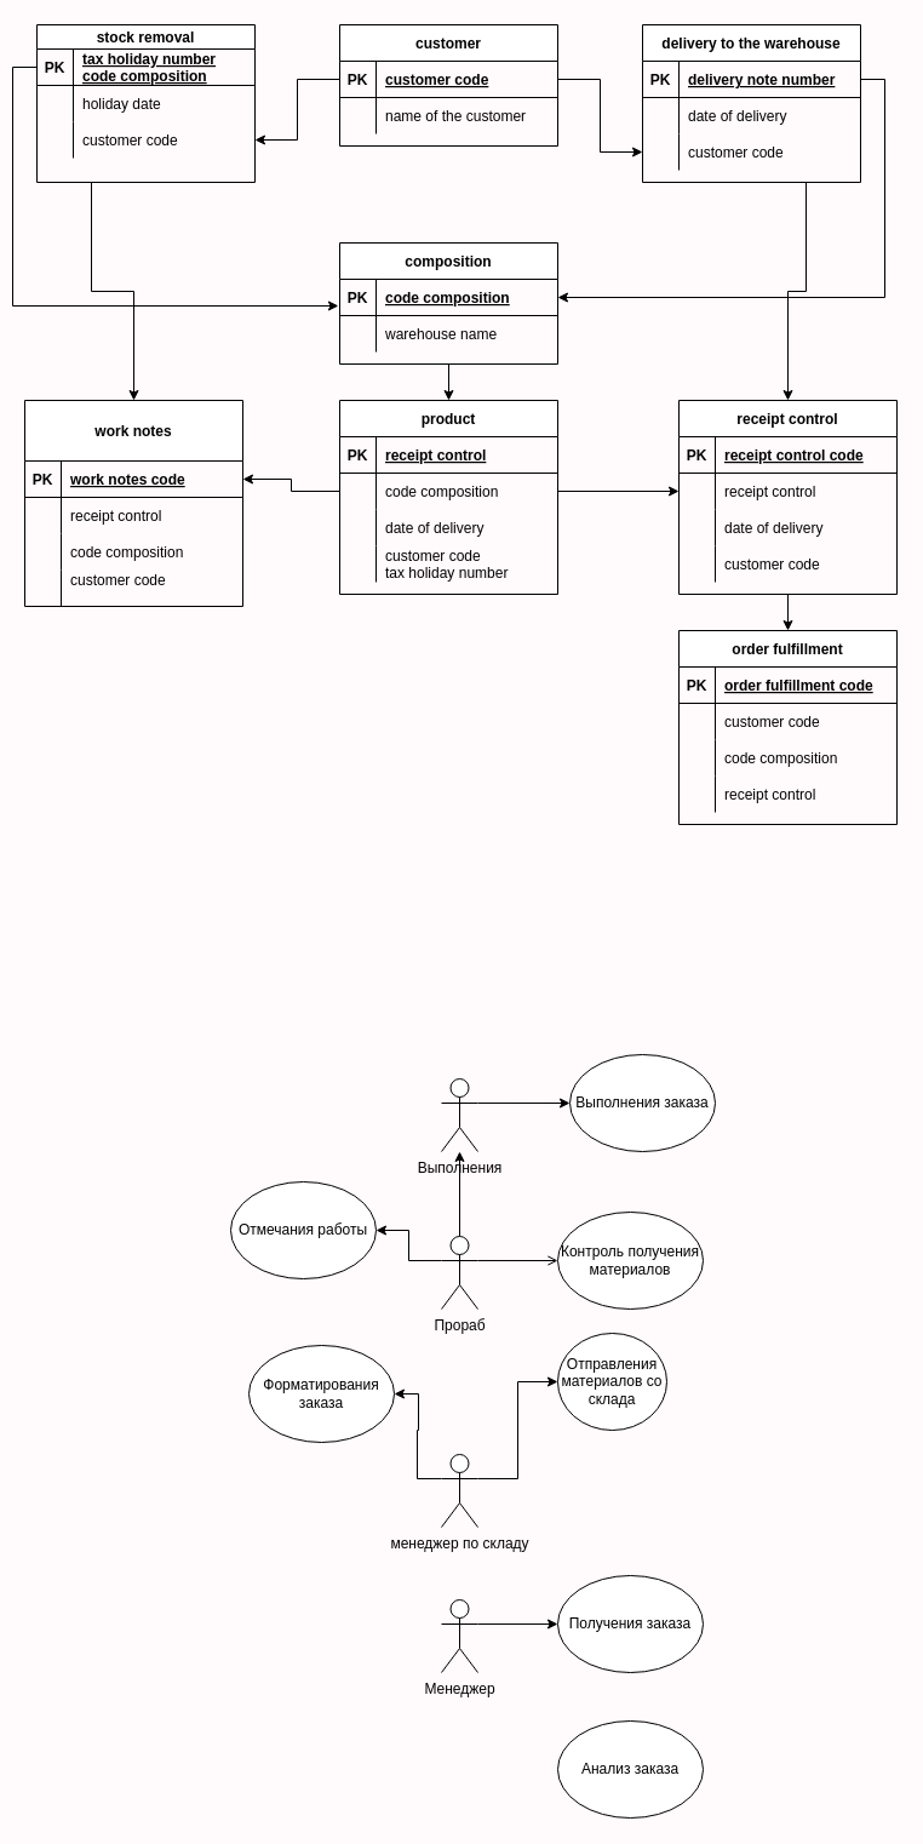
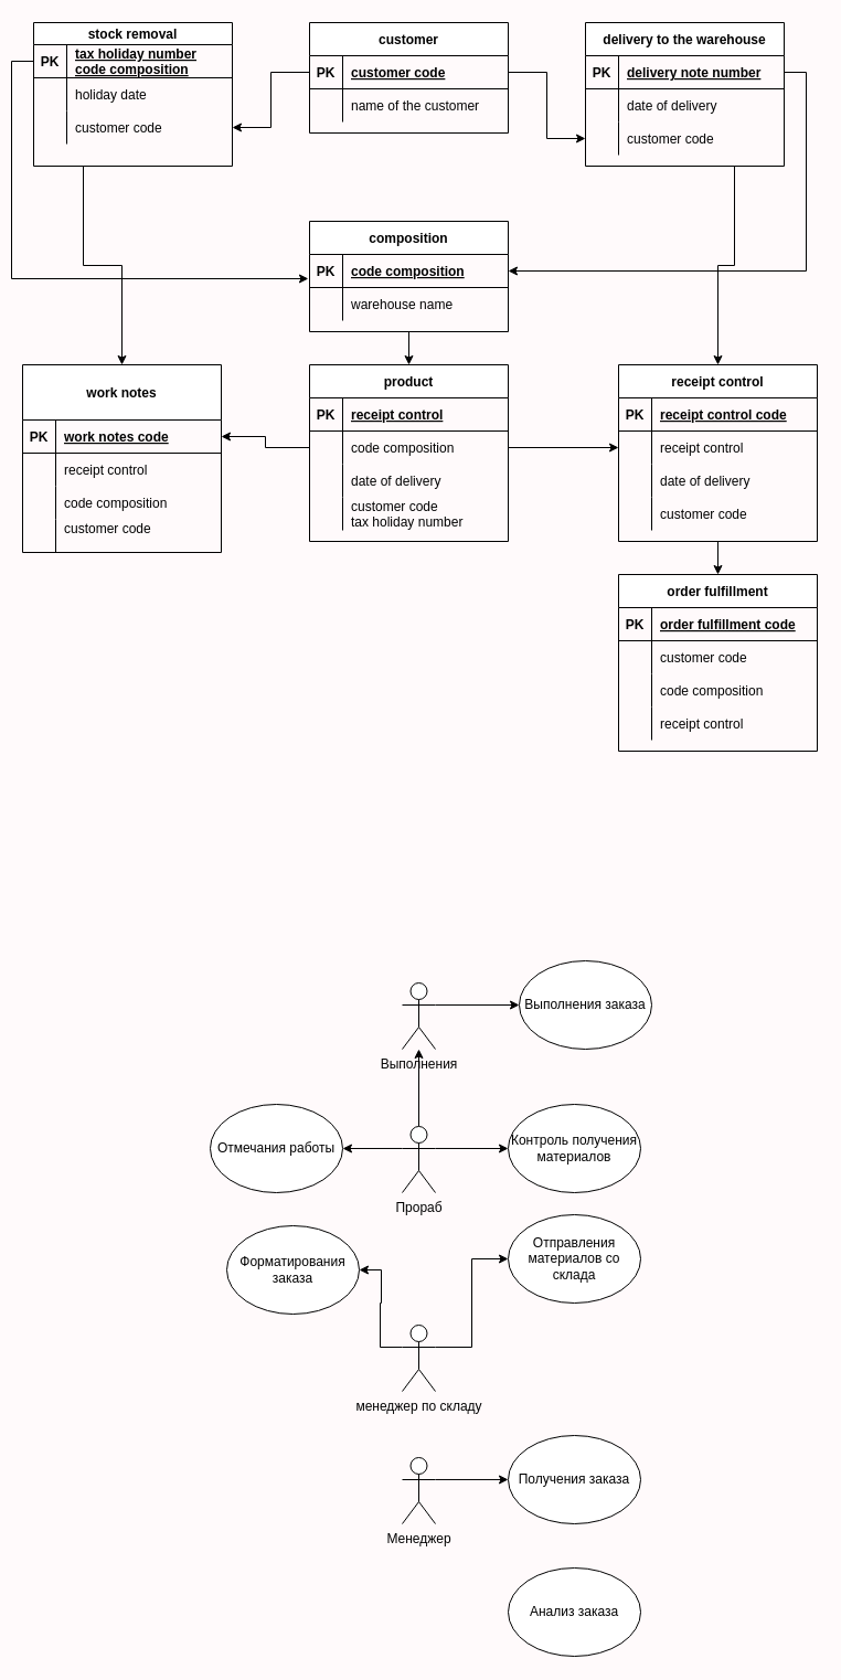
- <mxCell id="16" value="Отмечания работы" style="ellipse;whiteSpace=wrap;html=1;" vertex="1" parent="1"><mxGeometry x="190" y="975" width="120" height="80" as="geometry" /></mxCell>
+ <mxCell id="16" value="Отмечания работы" style="ellipse;whiteSpace=wrap;html=1;" vertex="1" parent="1"><mxGeometry x="190" y="1000" width="120" height="80" as="geometry" /></mxCell>
- <mxCell id="11" style="edgeStyle=orthogonalEdgeStyle;rounded=0;orthogonalLoop=1;jettySize=auto;html=1;exitX=1;exitY=0.333;exitDx=0;exitDy=0;exitPerimeter=0;entryX=0;entryY=0.5;entryDx=0;entryDy=0;endArrow=open;" edge="1" parent="1" source="14" target="15"><mxGeometry relative="1" as="geometry"><mxPoint x="460" y="1040" as="targetPoint" /></mxGeometry></mxCell>
+ <mxCell id="11" style="edgeStyle=orthogonalEdgeStyle;rounded=0;orthogonalLoop=1;jettySize=auto;html=1;exitX=1;exitY=0.333;exitDx=0;exitDy=0;exitPerimeter=0;entryX=0;entryY=0.5;entryDx=0;entryDy=0;" edge="1" parent="1" source="14" target="15"><mxGeometry relative="1" as="geometry"><mxPoint x="460" y="1040" as="targetPoint" /></mxGeometry></mxCell>
- <mxCell id="10" value="Отправления материалов со склада" style="ellipse;whiteSpace=wrap;html=1;" vertex="1" parent="1"><mxGeometry x="460" y="1100" width="90" height="80" as="geometry" /></mxCell>
+ <mxCell id="10" value="Отправления материалов со склада" style="ellipse;whiteSpace=wrap;html=1;" vertex="1" parent="1"><mxGeometry x="460" y="1100" width="120" height="80" as="geometry" /></mxCell>
